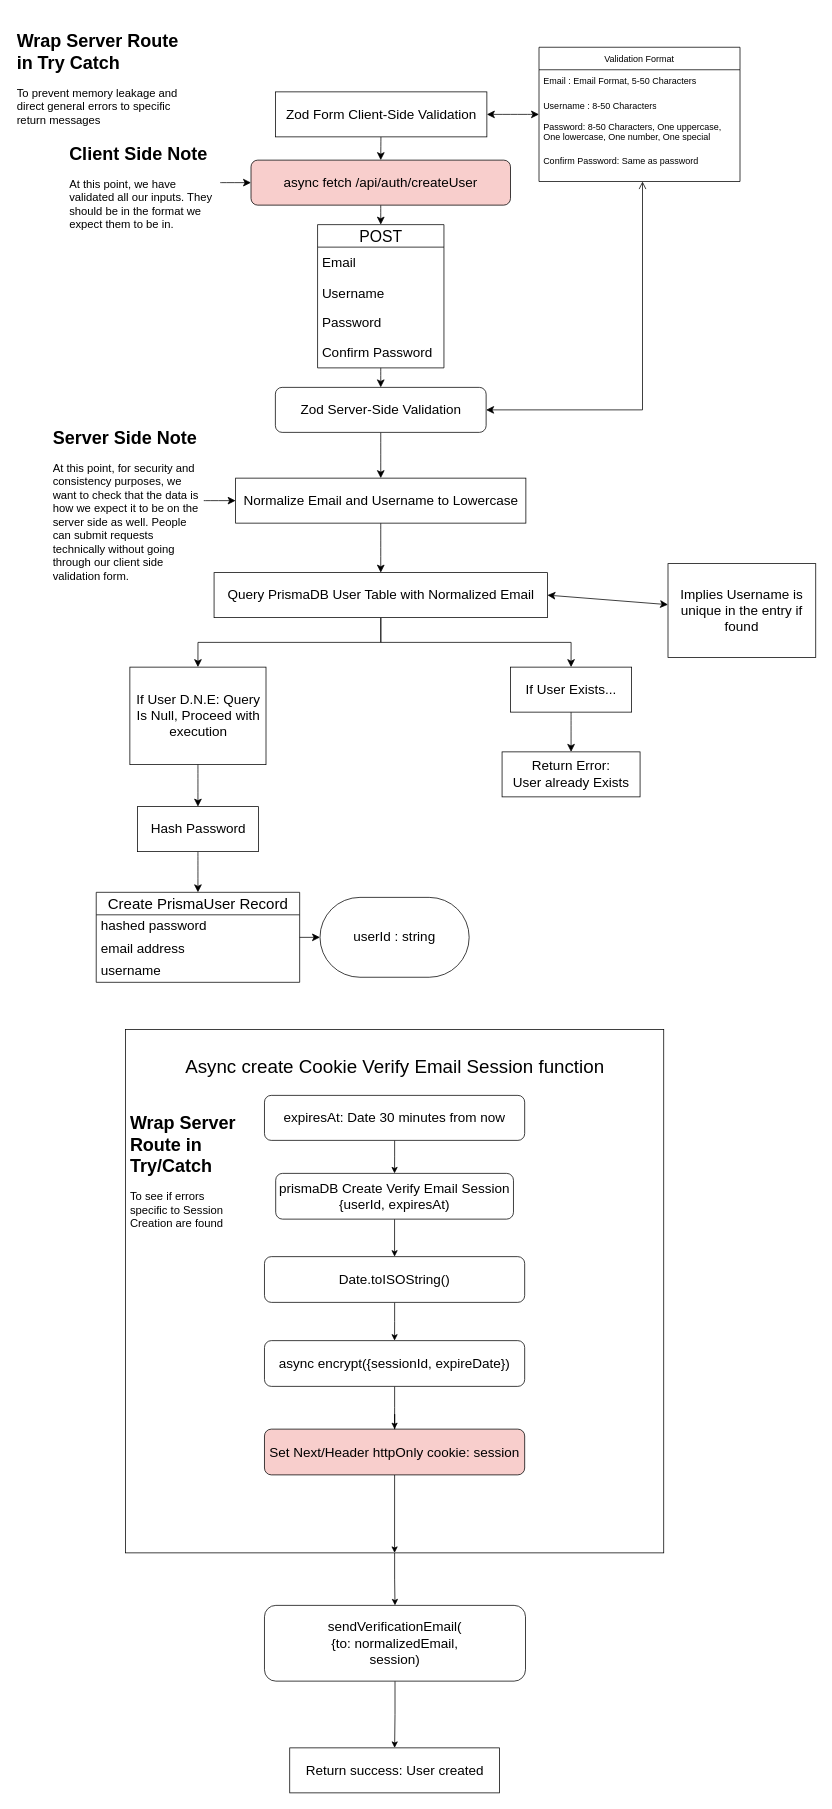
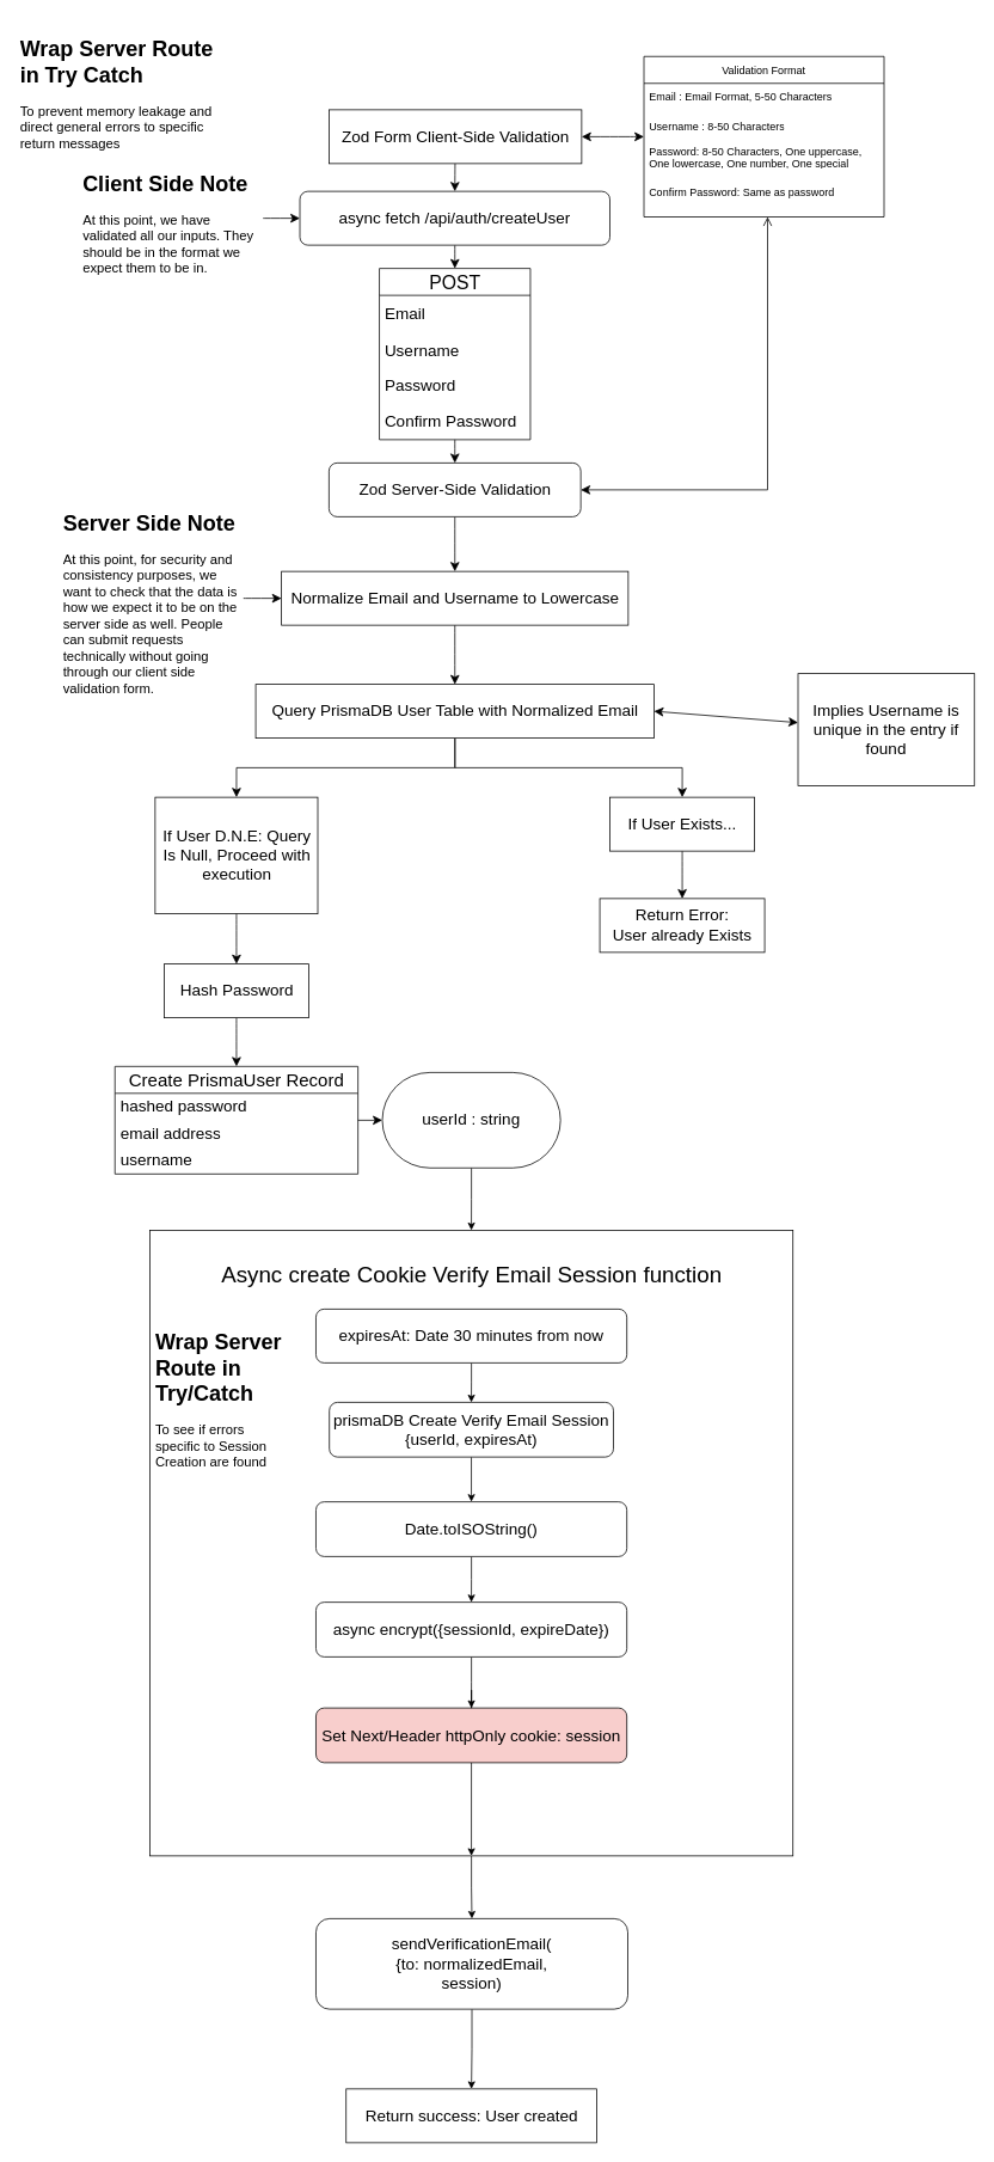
- <mxCell id="3" value="async fetch /api/auth/createUser" style="rounded=1;whiteSpace=wrap;html=1;fontSize=18;fillColor=#f8cecc;" parent="1" vertex="1"><mxGeometry x="334" y="213" width="346" height="60" as="geometry" /></mxCell>
+ <mxCell id="3" value="async fetch /api/auth/createUser" style="rounded=1;whiteSpace=wrap;html=1;fontSize=18;" parent="1" vertex="1"><mxGeometry x="334" y="213" width="346" height="60" as="geometry" /></mxCell>
+ <mxCell id="48" style="edgeStyle=orthogonalEdgeStyle;rounded=0;orthogonalLoop=1;jettySize=auto;html=1;entryX=0.5;entryY=0;entryDx=0;entryDy=0;" edge="1" parent="1" source="49" target="46"><mxGeometry relative="1" as="geometry" /></mxCell>
